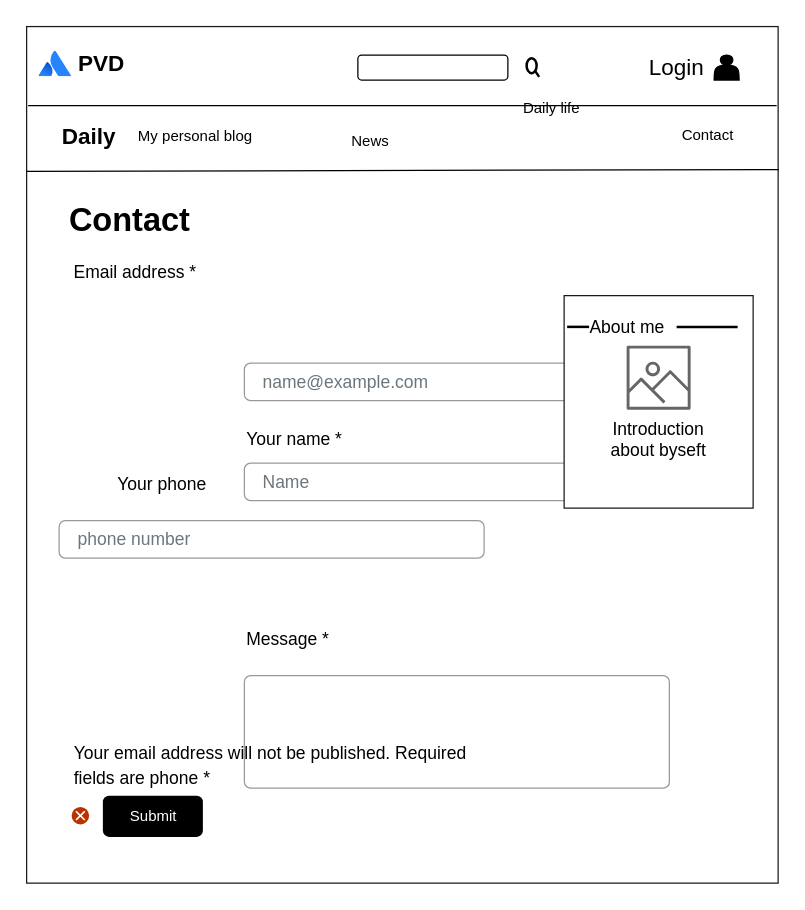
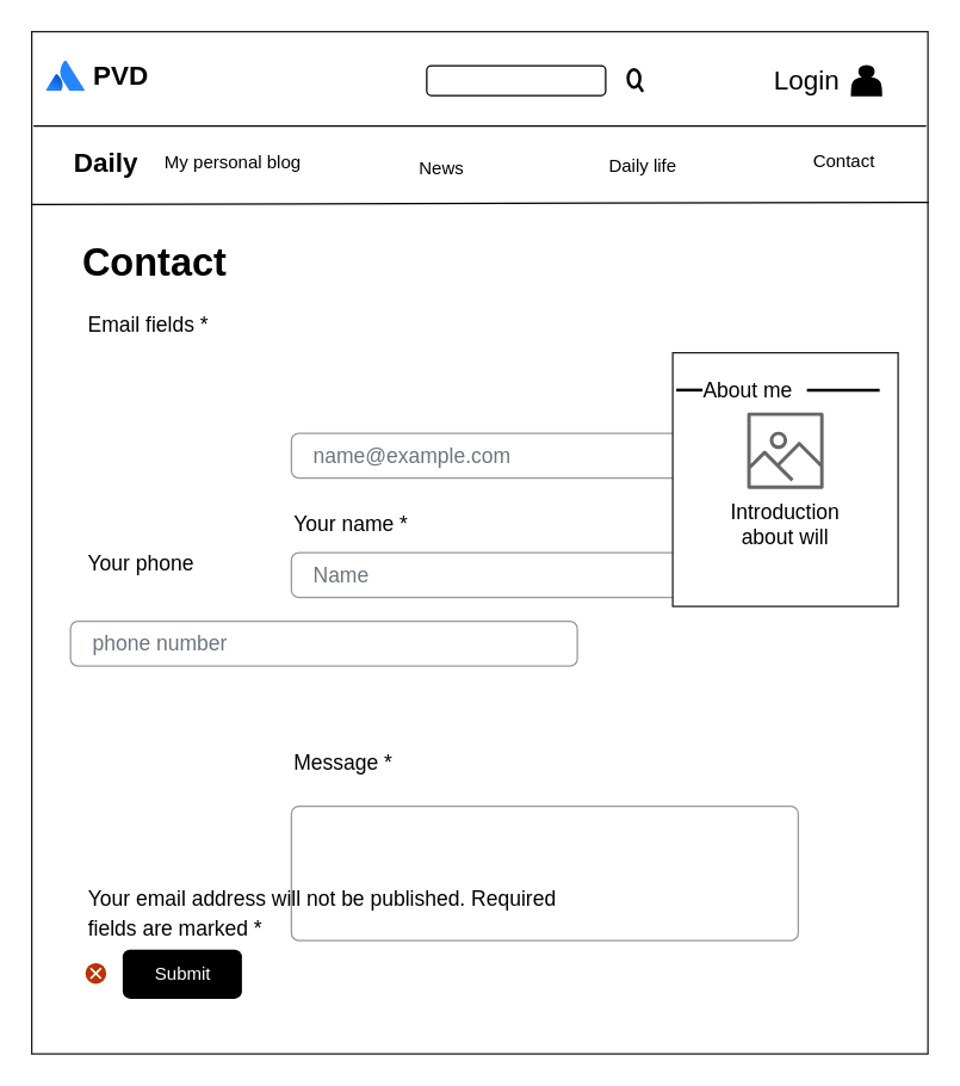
- <mxCell id="13" value="Daily life" style="text;html=1;strokeColor=none;fillColor=none;align=center;verticalAlign=middle;whiteSpace=wrap;rounded=0;fontSize=12;" vertex="1" parent="1"><mxGeometry x="410.8" y="71" width="60" height="30" as="geometry" /></mxCell>
+ <mxCell id="13" value="Daily life" style="text;html=1;strokeColor=none;fillColor=none;align=center;verticalAlign=middle;whiteSpace=wrap;rounded=0;fontSize=12;" vertex="1" parent="1"><mxGeometry x="400.8" y="96" width="60" height="30" as="geometry" /></mxCell>
- <mxCell id="17" value="Email address *" style="fillColor=none;strokeColor=none;align=left;fontSize=14;rounded=1;fontColor=#000000;" vertex="1" parent="1"><mxGeometry x="56.8" y="196" width="260" height="40" as="geometry" /></mxCell>
+ <mxCell id="17" value="Email fields *" style="fillColor=none;strokeColor=none;align=left;fontSize=14;rounded=1;fontColor=#000000;" vertex="1" parent="1"><mxGeometry x="56.8" y="196" width="260" height="40" as="geometry" /></mxCell>
- <mxCell id="33" value="Introduction about byseft" style="text;html=1;strokeColor=none;fillColor=none;align=center;verticalAlign=middle;whiteSpace=wrap;rounded=0;fontSize=14;fontColor=#000000;" vertex="1" parent="1"><mxGeometry x="470.8" y="336" width="111.2" height="30" as="geometry" /></mxCell>
+ <mxCell id="33" value="Introduction about will" style="text;html=1;strokeColor=none;fillColor=none;align=center;verticalAlign=middle;whiteSpace=wrap;rounded=0;fontSize=14;fontColor=#000000;" vertex="1" parent="1"><mxGeometry x="470.8" y="336" width="111.2" height="30" as="geometry" /></mxCell>
- <mxCell id="24" value="Your phone" style="fillColor=none;strokeColor=none;align=left;fontSize=14;rounded=1;fontColor=#000000;" vertex="1" parent="1"><mxGeometry x="91.8" y="366" width="260" height="40" as="geometry" /></mxCell>
+ <mxCell id="24" value="Your phone" style="fillColor=none;strokeColor=none;align=left;fontSize=14;rounded=1;fontColor=#000000;" vertex="1" parent="1"><mxGeometry x="56.8" y="356" width="260" height="40" as="geometry" /></mxCell>
- <mxCell id="23" value="&lt;font style=&quot;font-size: 14px&quot;&gt;Your email address will not be published. Required fields are phone *&lt;/font&gt;" style="text;html=1;strokeColor=none;fillColor=none;align=left;verticalAlign=middle;whiteSpace=wrap;rounded=0;fontSize=16;fontColor=#000000;" vertex="1" parent="1"><mxGeometry x="56.8" y="596" width="335.2" height="30" as="geometry" /></mxCell>
+ <mxCell id="23" value="&lt;font style=&quot;font-size: 14px&quot;&gt;Your email address will not be published. Required fields are marked *&lt;/font&gt;" style="text;html=1;strokeColor=none;fillColor=none;align=left;verticalAlign=middle;whiteSpace=wrap;rounded=0;fontSize=16;fontColor=#000000;" vertex="1" parent="1"><mxGeometry x="56.8" y="596" width="335.2" height="30" as="geometry" /></mxCell>
